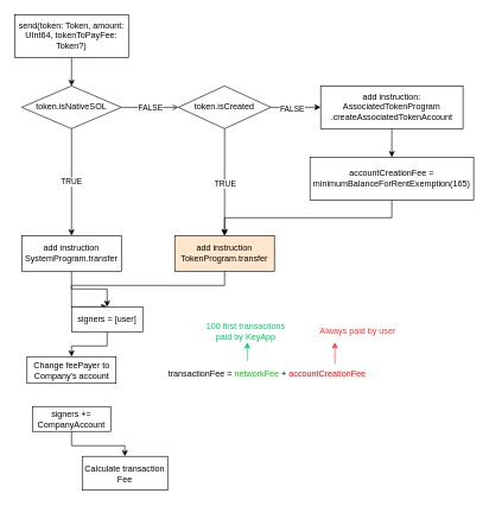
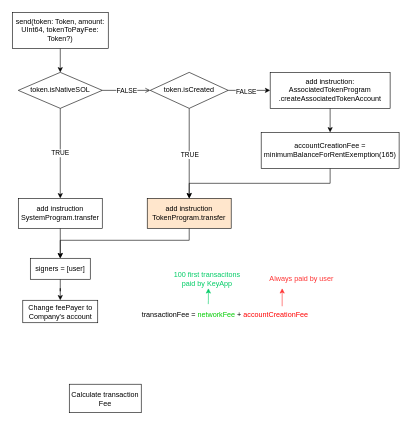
- <mxCell id="22" value="signers = [user]" style="whiteSpace=wrap;html=1;rounded=0;" vertex="1" parent="1"><mxGeometry x="100" y="430" width="100" height="35" as="geometry" /></mxCell>
+ <mxCell id="22" value="signers = [user]" style="whiteSpace=wrap;html=1;rounded=0;" vertex="1" parent="1"><mxGeometry x="50" y="430" width="100" height="35" as="geometry" /></mxCell>
- <mxCell id="25" value="signers += CompanyAccount" style="whiteSpace=wrap;html=1;rounded=0;" vertex="1" parent="1"><mxGeometry x="45" y="570" width="110" height="35" as="geometry" /></mxCell>
- <mxCell id="24" value="" style="edgeStyle=orthogonalEdgeStyle;rounded=0;orthogonalLoop=1;jettySize=auto;html=1;" edge="1" parent="1" source="25" target="26"><mxGeometry relative="1" as="geometry" /></mxCell>
